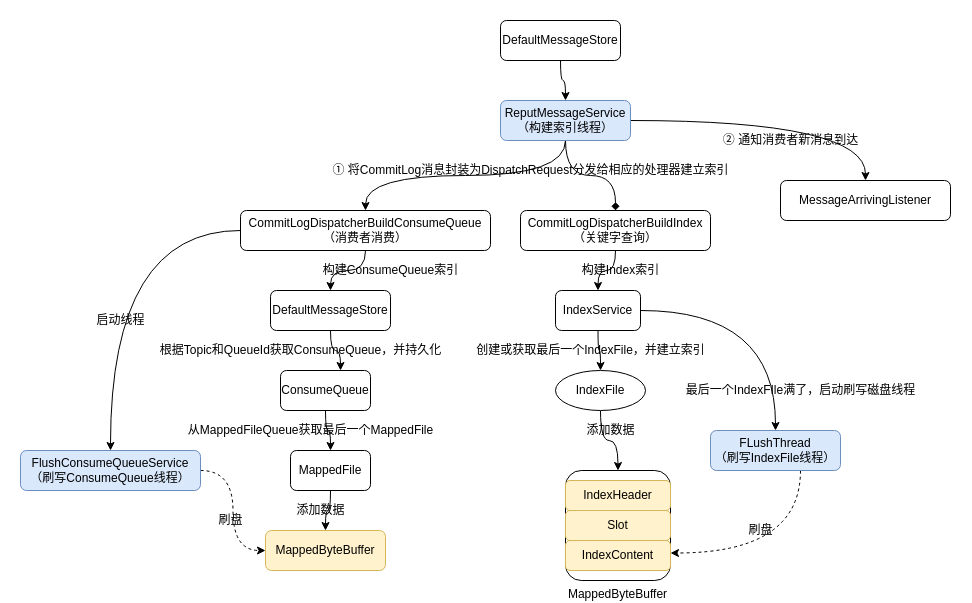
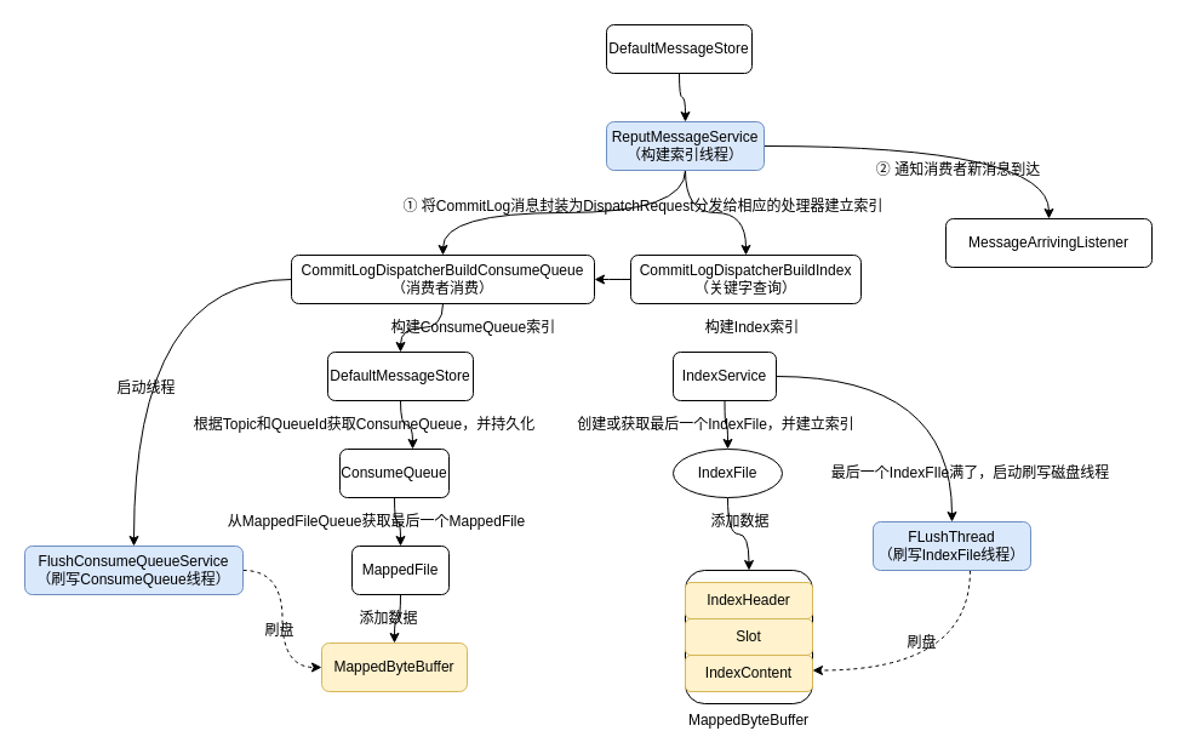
- <mxCell id="6" style="edgeStyle=orthogonalEdgeStyle;curved=1;rounded=0;orthogonalLoop=1;jettySize=auto;html=1;endArrow=diamond;" edge="1" parent="1" source="7" target="24"><mxGeometry relative="1" as="geometry" /></mxCell>
+ <mxCell id="6" style="edgeStyle=orthogonalEdgeStyle;curved=1;rounded=0;orthogonalLoop=1;jettySize=auto;html=1;" edge="1" parent="1" source="7" target="24"><mxGeometry relative="1" as="geometry" /></mxCell>
- <mxCell id="23" style="edgeStyle=orthogonalEdgeStyle;curved=1;rounded=0;orthogonalLoop=1;jettySize=auto;html=1;" edge="1" parent="1" source="24" target="26"><mxGeometry relative="1" as="geometry" /></mxCell>
+ <mxCell id="23" style="edgeStyle=orthogonalEdgeStyle;curved=1;rounded=0;orthogonalLoop=1;jettySize=auto;html=1;" edge="1" parent="1" source="24" target="12"><mxGeometry relative="1" as="geometry" /></mxCell>
- <mxCell id="33" value="FLushThread&lt;br&gt;（刷写IndexFile线程）" style="rounded=1;whiteSpace=wrap;html=1;fillColor=#dae8fc;strokeColor=#6c8ebf;" vertex="1" parent="1"><mxGeometry x="710" y="430" width="130" height="40" as="geometry" /></mxCell>
+ <mxCell id="33" value="FLushThread&lt;br&gt;（刷写IndexFile线程）" style="rounded=1;whiteSpace=wrap;html=1;fillColor=#dae8fc;strokeColor=#6c8ebf;" vertex="1" parent="1"><mxGeometry x="720" y="430" width="130" height="40" as="geometry" /></mxCell>
